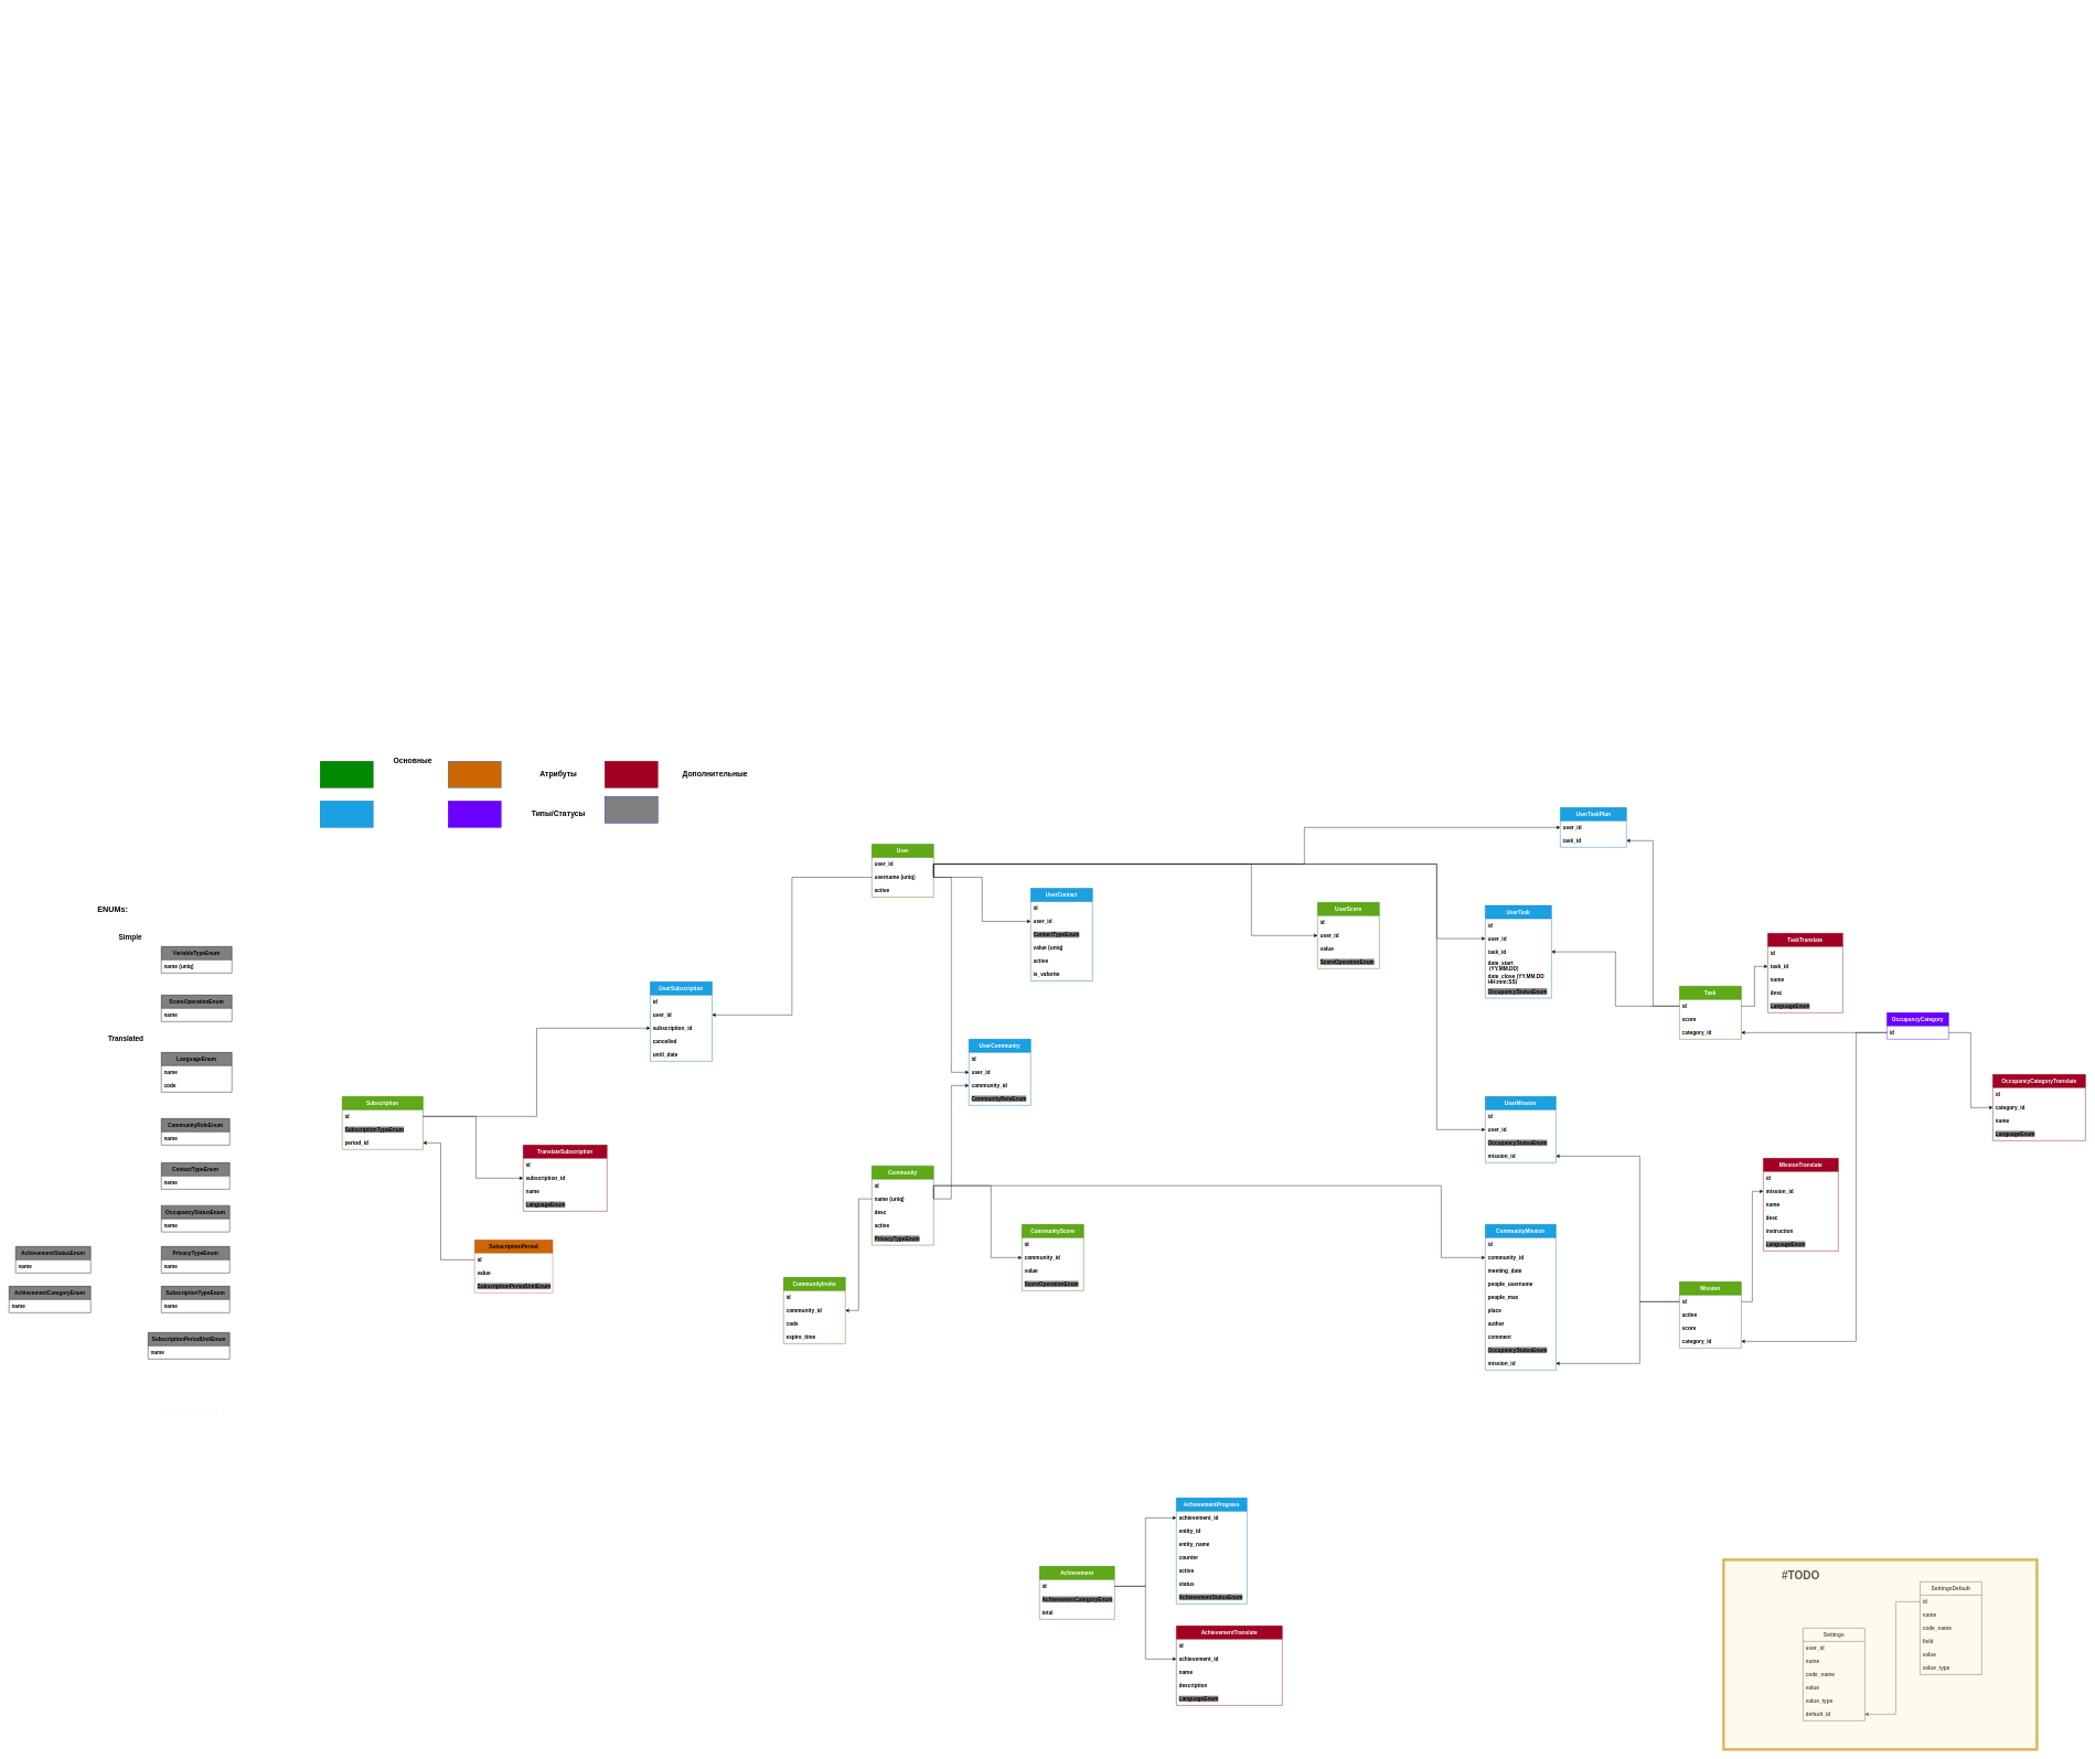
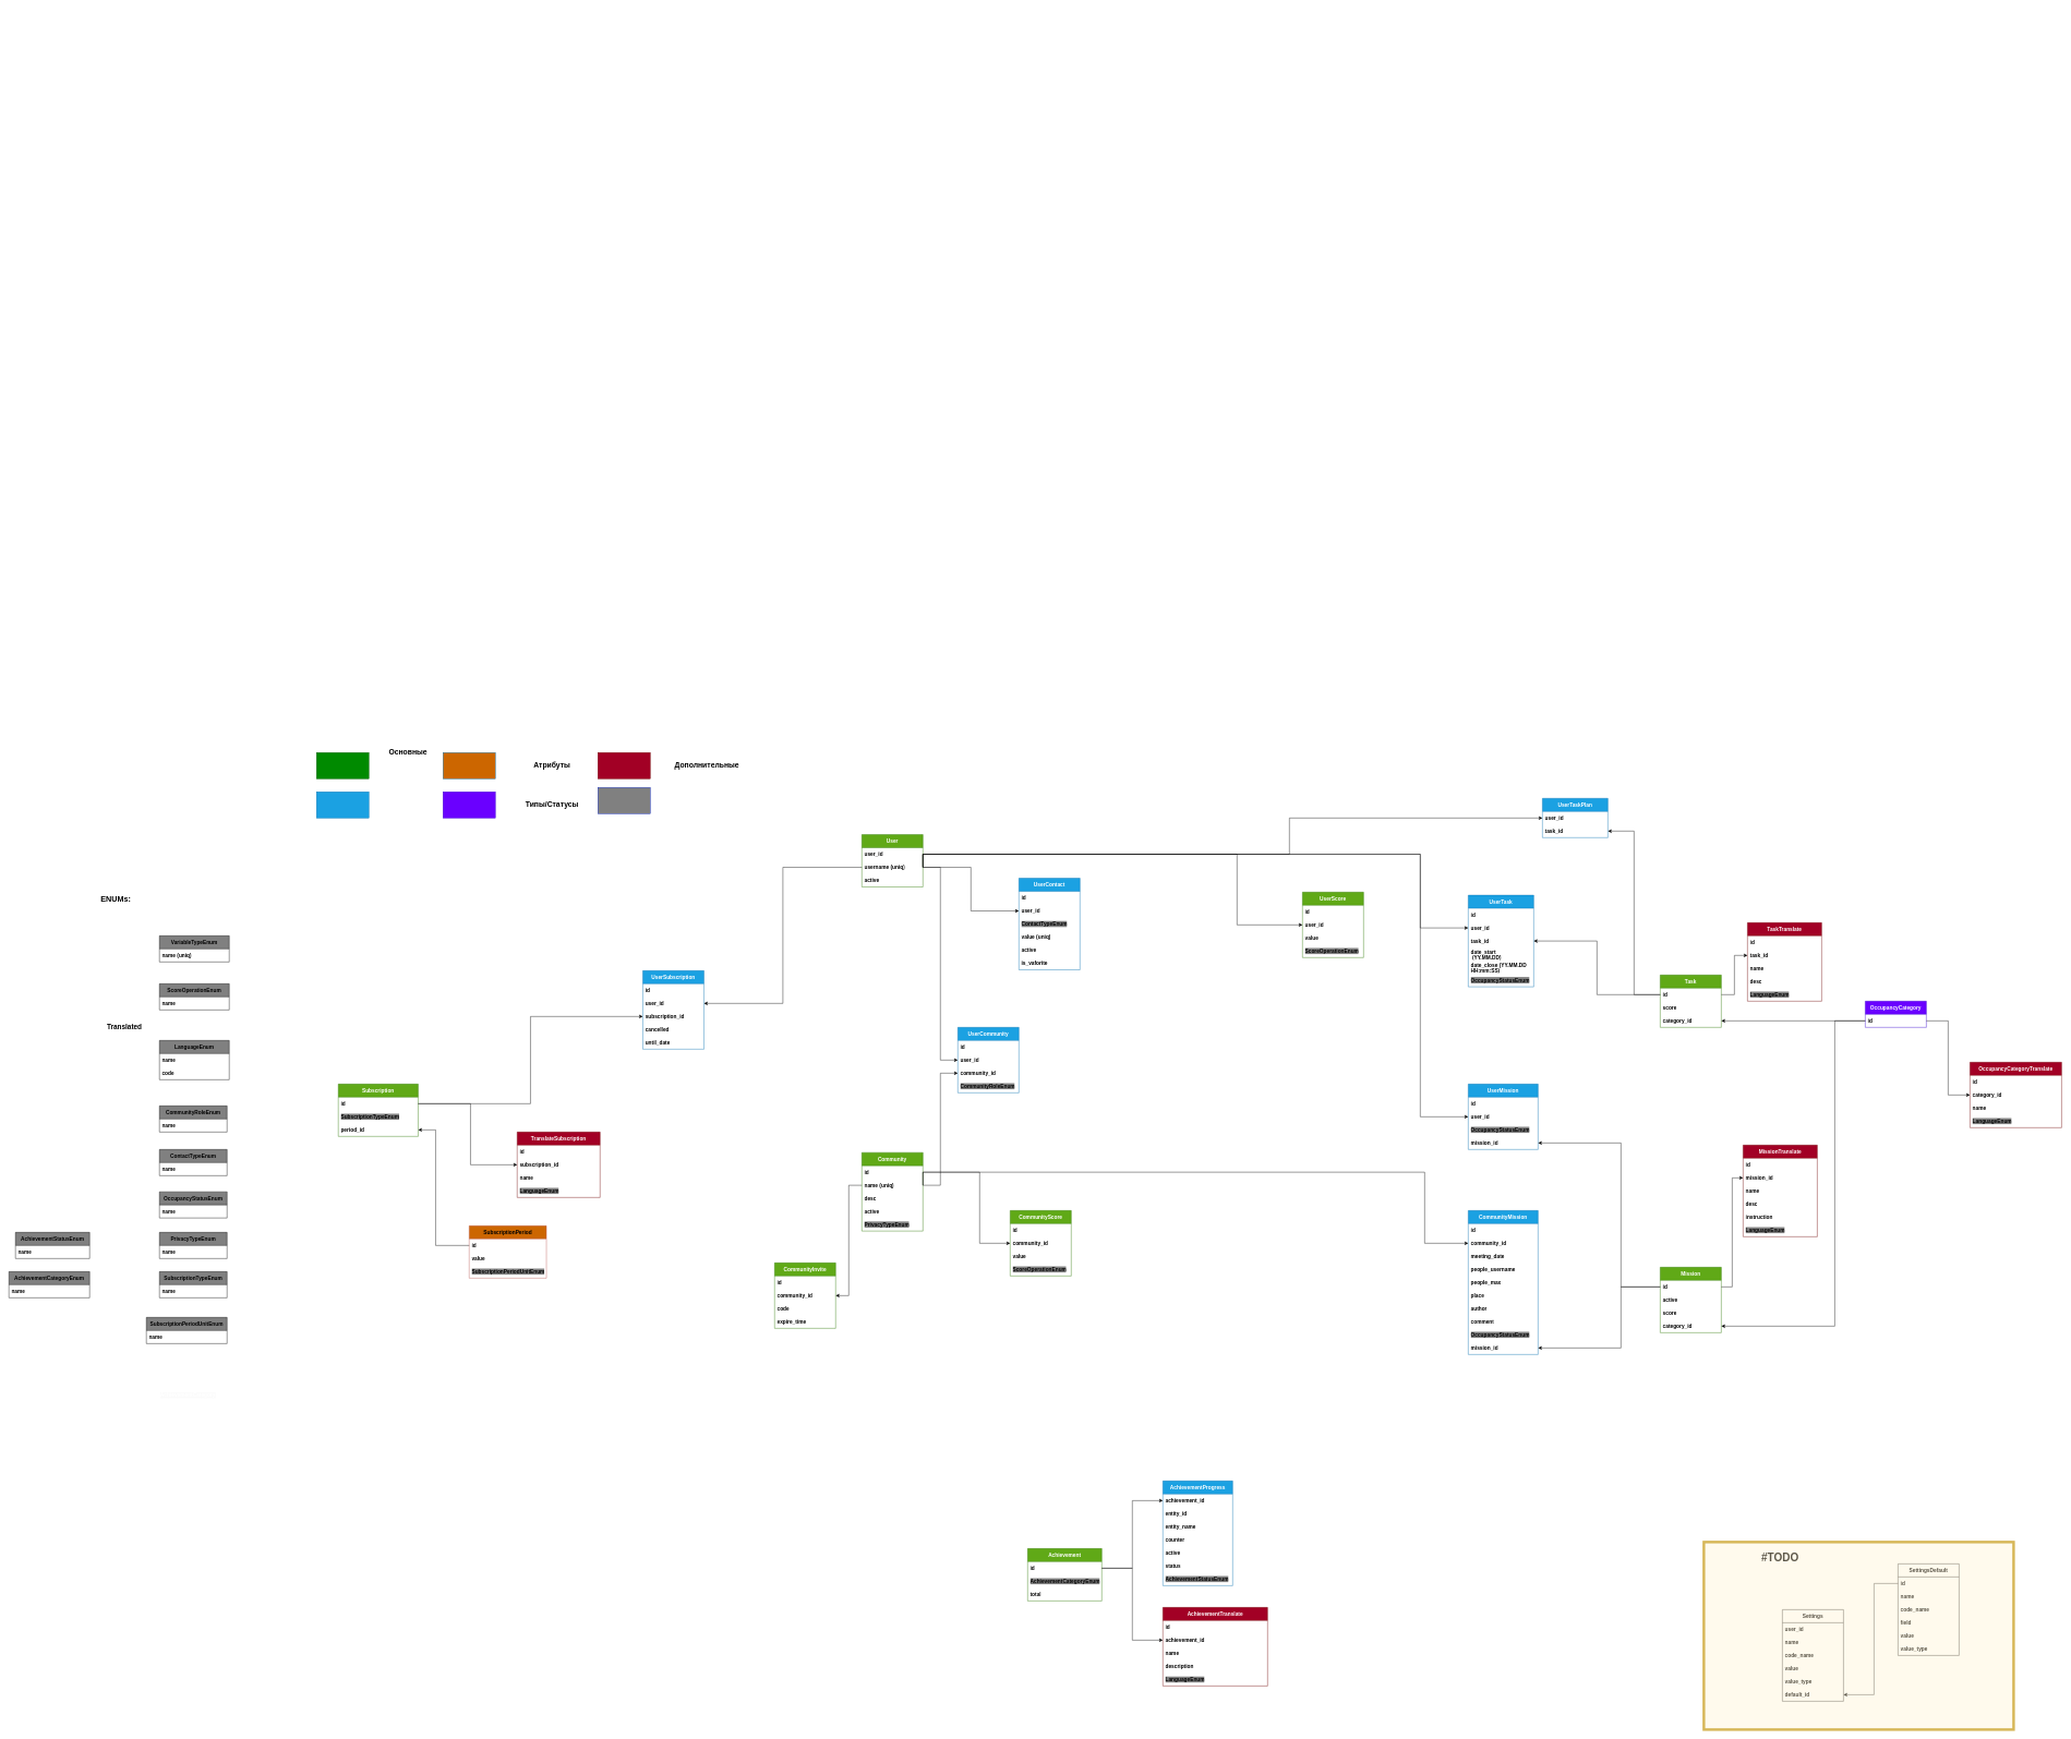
- <mxCell id="74" value="ENUMs:" style="text;html=1;strokeColor=none;fillColor=none;align=center;verticalAlign=middle;whiteSpace=wrap;rounded=0;fontStyle=1;fontSize=18;" parent="1" vertex="1"><mxGeometry x="125" y="2045" width="260" height="30" as="geometry" /></mxCell>
+ <mxCell id="74" value="ENUMs:" style="text;html=1;strokeColor=none;fillColor=none;align=center;verticalAlign=middle;whiteSpace=wrap;rounded=0;fontStyle=1;fontSize=18;" parent="1" vertex="1"><mxGeometry x="135" y="2045" width="260" height="30" as="geometry" /></mxCell>
- <mxCell id="195" value="Simple&lt;br&gt;" style="text;html=1;strokeColor=none;fillColor=none;align=center;verticalAlign=middle;whiteSpace=wrap;rounded=0;fontStyle=1;fontSize=16;" parent="1" vertex="1"><mxGeometry x="225" y="2103" width="140" height="42" as="geometry" /></mxCell>
